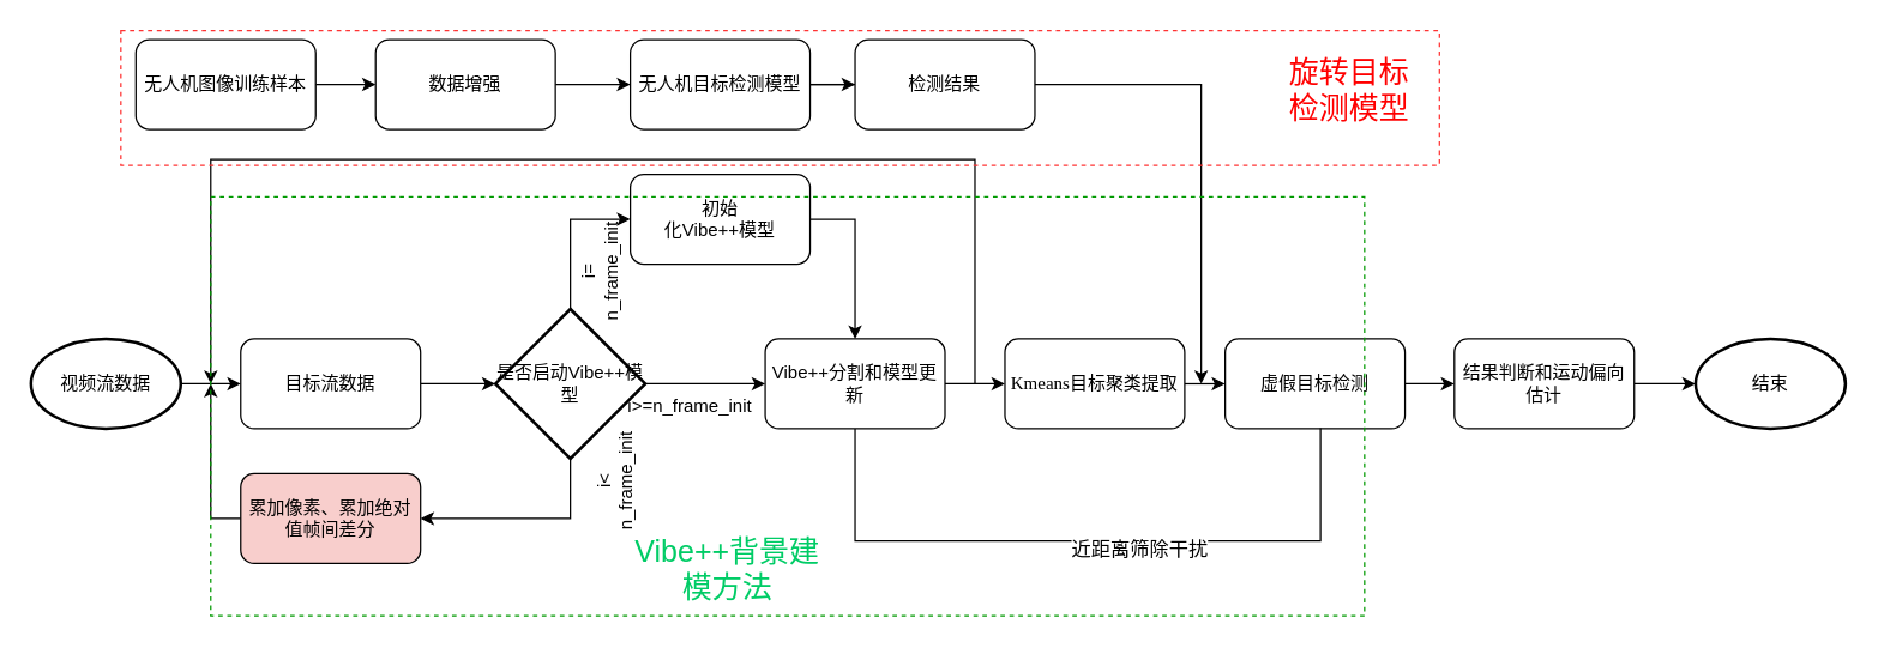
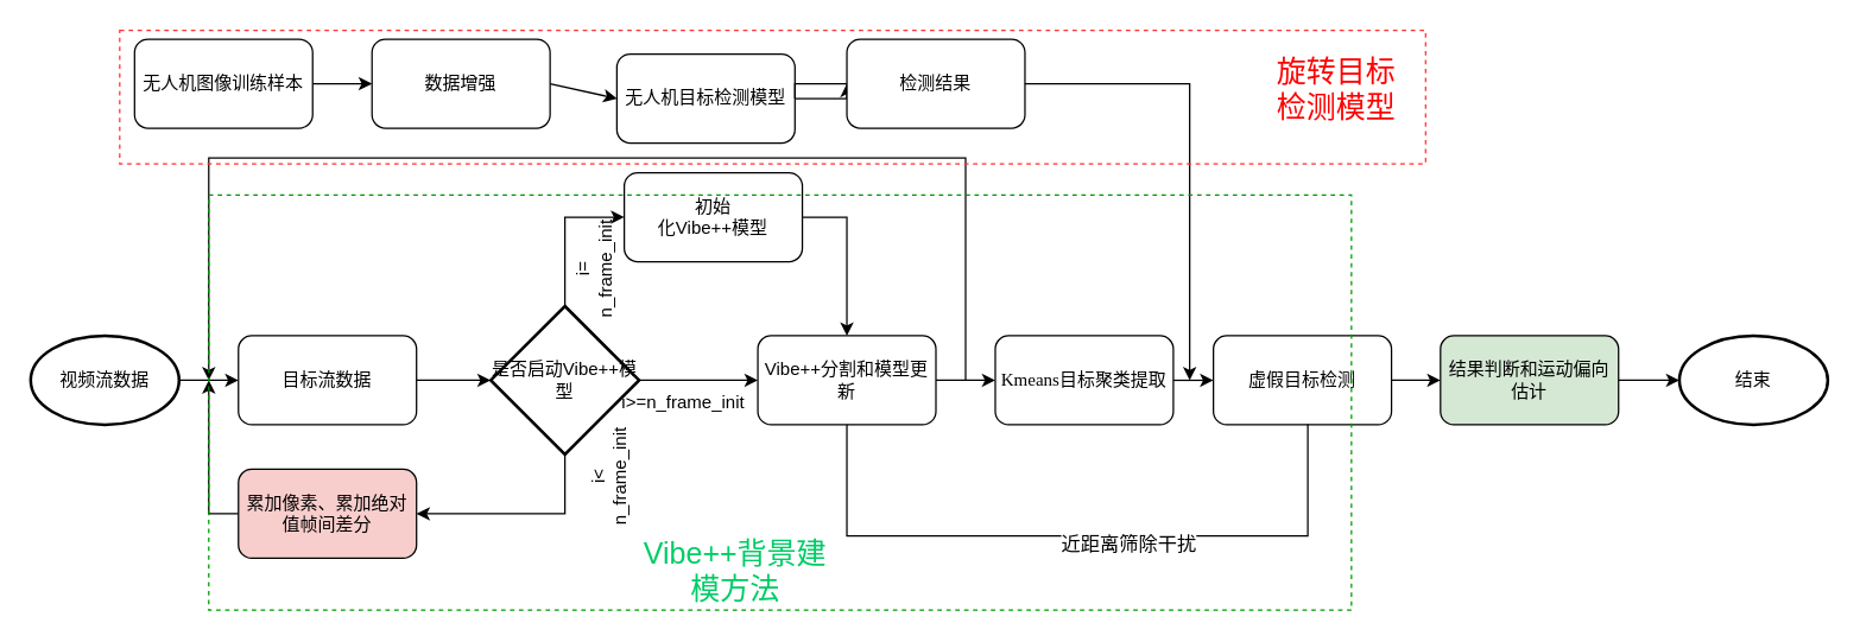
- <mxCell id="7" value="无人机目标检测模型" style="rounded=1;whiteSpace=wrap;html=1;" vertex="1" parent="1"><mxGeometry x="420" y="26" width="120" height="60" as="geometry" /></mxCell>
+ <mxCell id="7" value="无人机目标检测模型" style="rounded=1;whiteSpace=wrap;html=1;" vertex="1" parent="1"><mxGeometry x="415" y="36" width="120" height="60" as="geometry" /></mxCell>
- <mxCell id="28" value="结果判断和运动偏向估计" style="rounded=1;whiteSpace=wrap;html=1;" vertex="1" parent="1"><mxGeometry x="970" y="226" width="120" height="60" as="geometry" /></mxCell>
+ <mxCell id="28" value="结果判断和运动偏向估计" style="rounded=1;whiteSpace=wrap;html=1;fillColor=#d5e8d4;" vertex="1" parent="1"><mxGeometry x="970" y="226" width="120" height="60" as="geometry" /></mxCell>
- <mxCell id="38" value="&lt;font style=&quot;font-size: 20px;&quot; color=&quot;#00cc66&quot;&gt;Vibe++背景建模方法&lt;/font&gt;" style="text;html=1;strokeColor=none;fillColor=none;align=center;verticalAlign=middle;whiteSpace=wrap;rounded=0;dashed=1;fontColor=#FF0000;strokeWidth=5;" vertex="1" parent="1"><mxGeometry x="420" y="361" width="130" height="35" as="geometry" /></mxCell>
+ <mxCell id="38" value="&lt;font style=&quot;font-size: 20px;&quot; color=&quot;#00cc66&quot;&gt;Vibe++背景建模方法&lt;/font&gt;" style="text;html=1;strokeColor=none;fillColor=none;align=center;verticalAlign=middle;whiteSpace=wrap;rounded=0;dashed=1;fontColor=#FF0000;strokeWidth=5;" vertex="1" parent="1"><mxGeometry x="430" y="366" width="130" height="35" as="geometry" /></mxCell>
